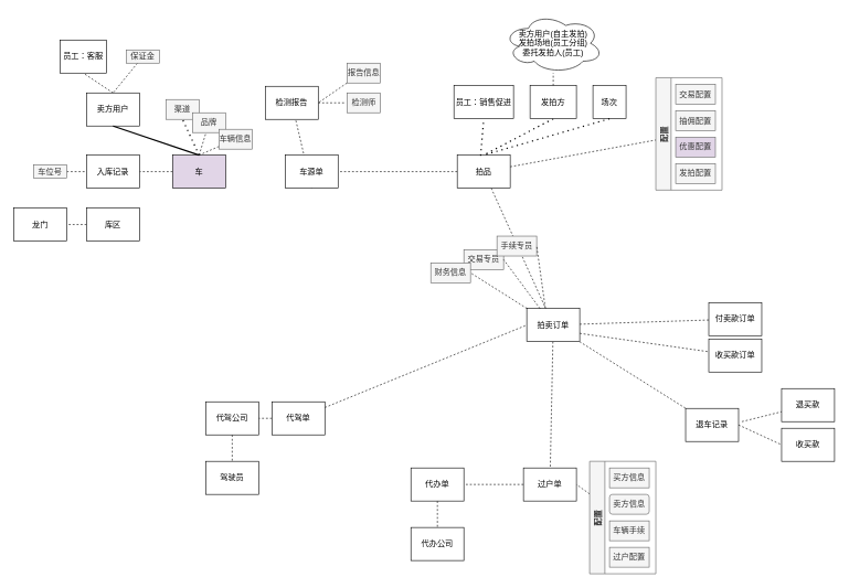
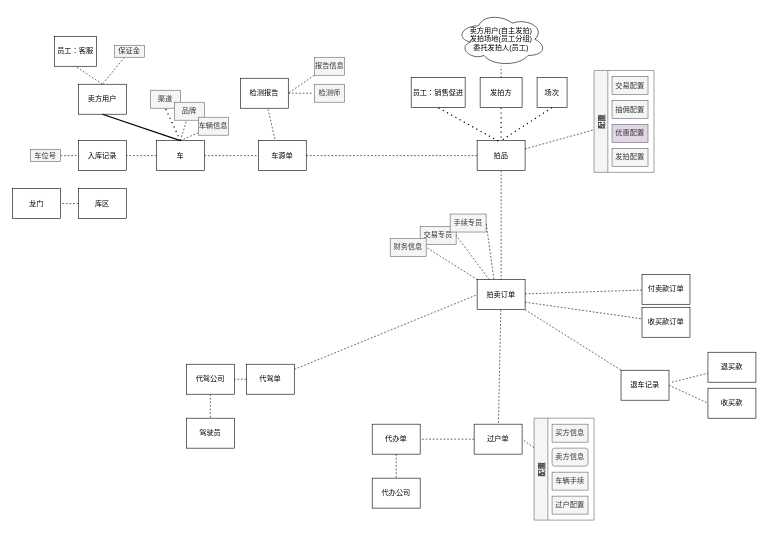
- <mxCell id="5" value="车" style="rounded=0;whiteSpace=wrap;html=1;fillColor=#e1d5e7;" parent="1" vertex="1"><mxGeometry x="260" y="234" width="80" height="50" as="geometry" /></mxCell>
+ <mxCell id="5" value="车" style="rounded=0;whiteSpace=wrap;html=1;" parent="1" vertex="1"><mxGeometry x="260" y="234" width="80" height="50" as="geometry" /></mxCell>
+ <mxCell id="3" value="" style="edgeStyle=none;rounded=0;orthogonalLoop=1;jettySize=auto;html=1;dashed=1;endArrow=none;endFill=0;elbow=vertical;" parent="1" source="5" target="14" edge="1"><mxGeometry relative="1" as="geometry"><mxPoint x="382.5" y="259" as="targetPoint" /></mxGeometry></mxCell>
- <mxCell id="21" value="拍品" style="whiteSpace=wrap;html=1;rounded=0;" parent="1" vertex="1"><mxGeometry x="690" y="234" width="80" height="50" as="geometry" /></mxCell>
+ <mxCell id="21" value="拍品" style="whiteSpace=wrap;html=1;rounded=0;" parent="1" vertex="1"><mxGeometry x="795" y="234" width="80" height="50" as="geometry" /></mxCell>
